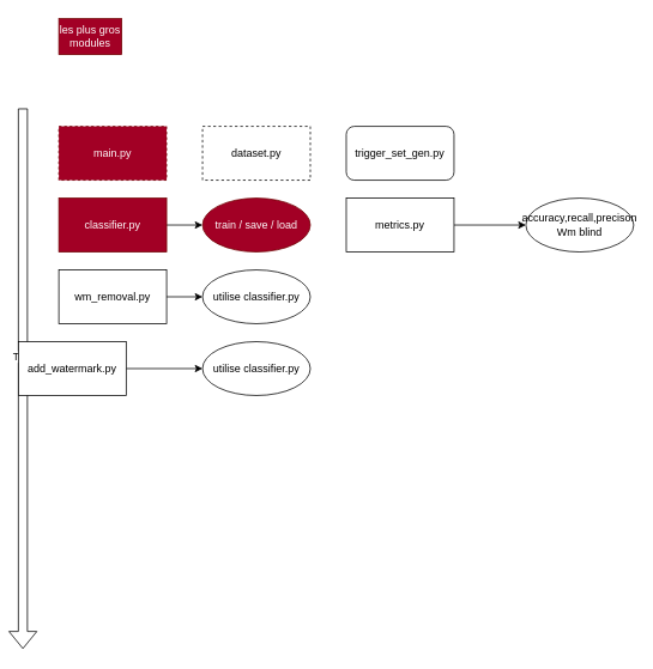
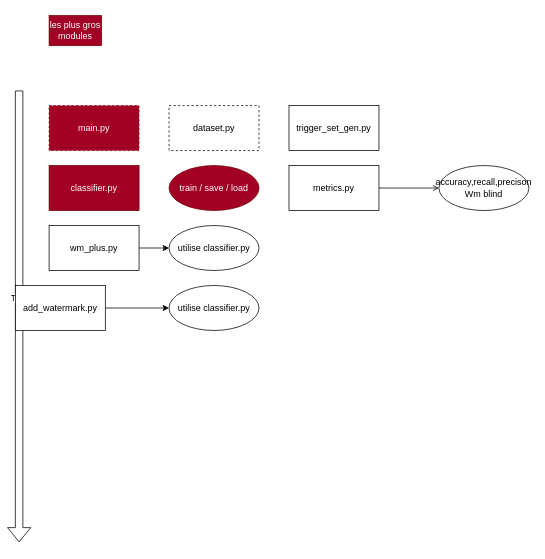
- <mxCell id="8" value="trigger_set_gen.py" style="whiteSpace=wrap;html=1;rounded=1;" parent="1" vertex="1"><mxGeometry x="385" y="140" width="120" height="60" as="geometry" /></mxCell>
+ <mxCell id="8" value="trigger_set_gen.py" style="rounded=0;whiteSpace=wrap;html=1;" parent="1" vertex="1"><mxGeometry x="385" y="140" width="120" height="60" as="geometry" /></mxCell>
- <mxCell id="6" value="" style="edgeStyle=none;html=1;" parent="1" source="7" target="14" edge="1"><mxGeometry relative="1" as="geometry" /></mxCell>
- <mxCell id="4" value="" style="edgeStyle=none;html=1;" parent="1" source="5" target="13" edge="1"><mxGeometry relative="1" as="geometry" /></mxCell>
+ <mxCell id="4" value="" style="edgeStyle=none;html=1;endArrow=open;" parent="1" source="5" target="13" edge="1"><mxGeometry relative="1" as="geometry" /></mxCell>
- <mxCell id="3" value="wm_removal.py" style="rounded=0;whiteSpace=wrap;html=1;" parent="1" vertex="1"><mxGeometry x="65" y="300" width="120" height="60" as="geometry" /></mxCell>
+ <mxCell id="3" value="wm_plus.py" style="rounded=0;whiteSpace=wrap;html=1;" parent="1" vertex="1"><mxGeometry x="65" y="300" width="120" height="60" as="geometry" /></mxCell>
